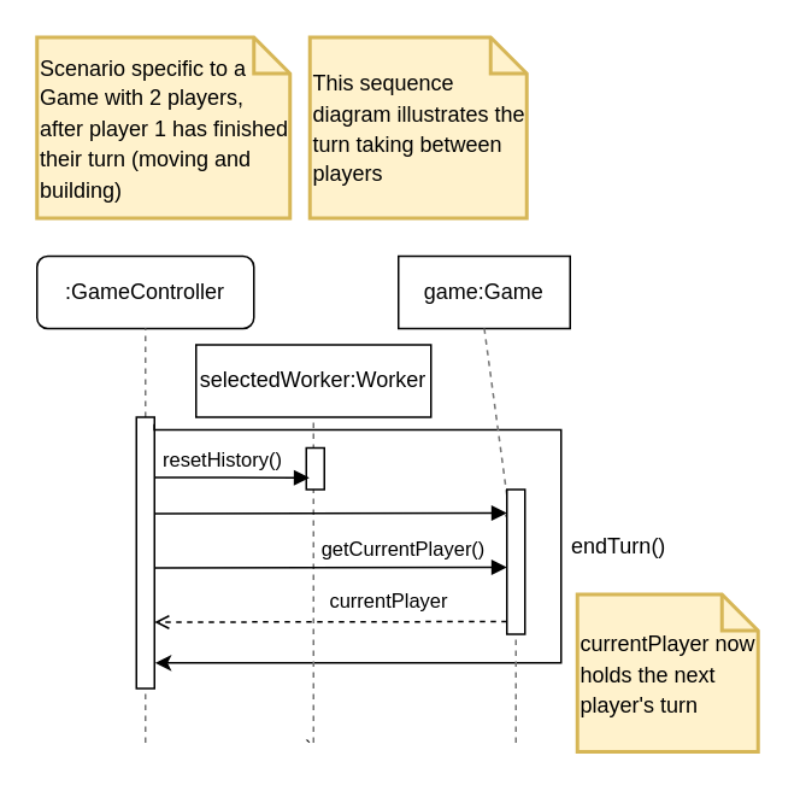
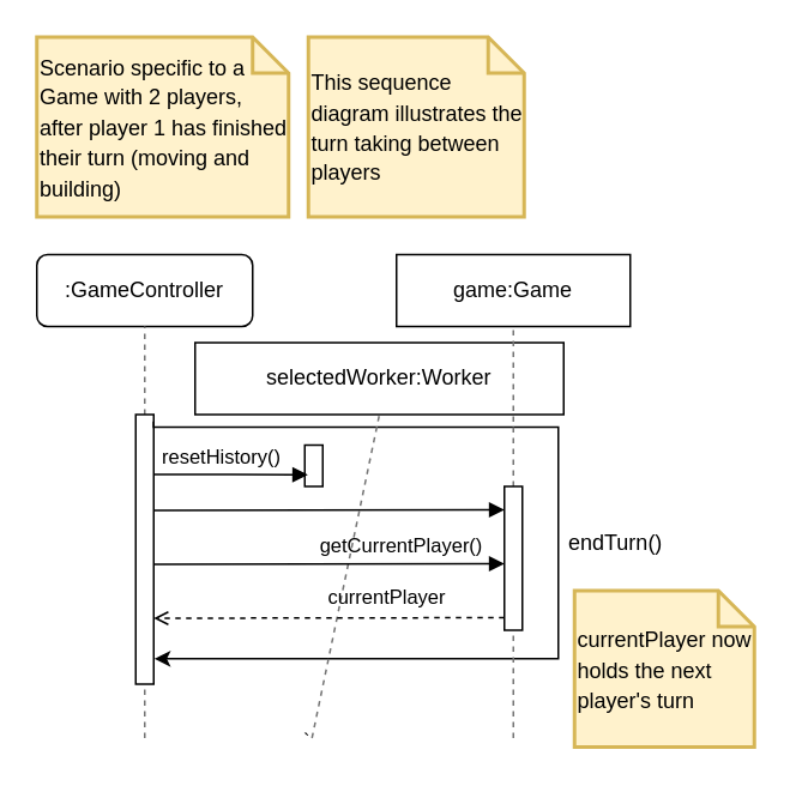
- <mxCell id="13" value="game:Game" style="rounded=0;whiteSpace=wrap;html=1;" vertex="1" parent="1"><mxGeometry x="220" y="141" width="95" height="40" as="geometry" /></mxCell>
+ <mxCell id="13" value="game:Game" style="rounded=0;whiteSpace=wrap;html=1;" vertex="1" parent="1"><mxGeometry x="220" y="141" width="130" height="40" as="geometry" /></mxCell>
- <mxCell id="9" value="selectedWorker:Worker" style="rounded=0;whiteSpace=wrap;html=1;" vertex="1" parent="1"><mxGeometry x="108" y="190" width="130" height="40" as="geometry" /></mxCell>
+ <mxCell id="9" value="selectedWorker:Worker" style="rounded=0;whiteSpace=wrap;html=1;" vertex="1" parent="1"><mxGeometry x="108" y="190" width="205" height="40" as="geometry" /></mxCell>
